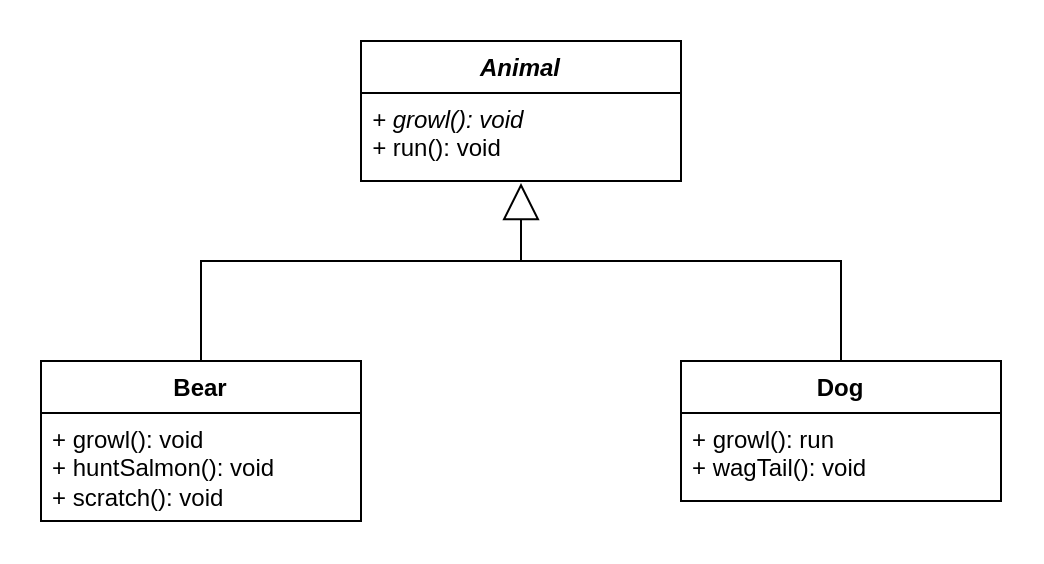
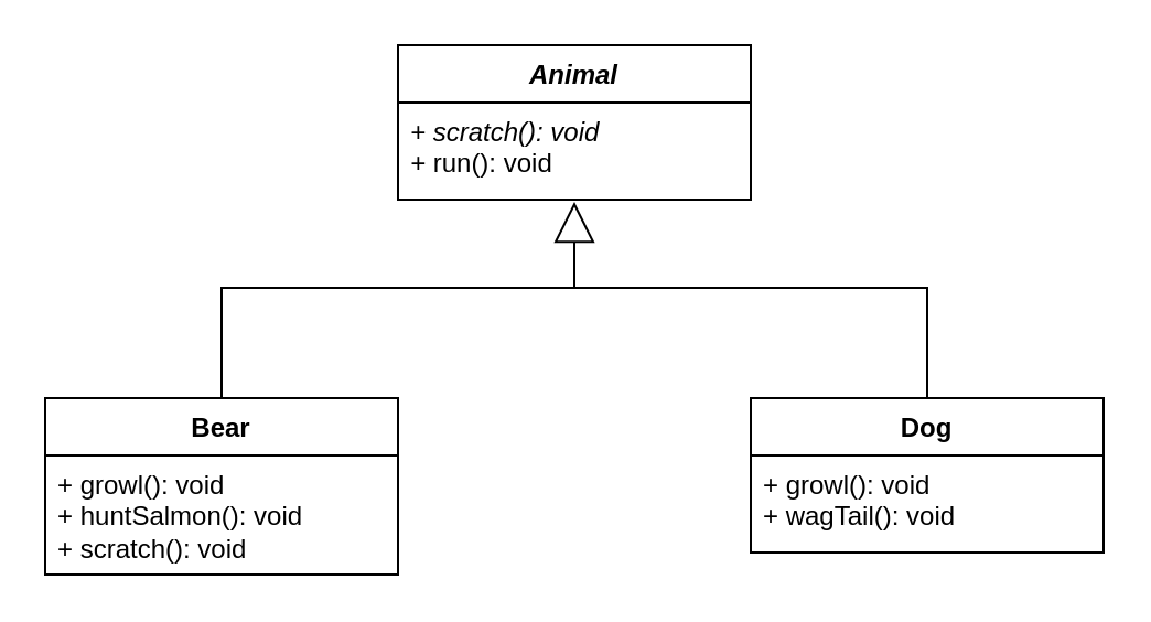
- <mxCell id="3" value="&lt;i&gt;+ growl(): void&lt;/i&gt;&lt;div&gt;&lt;i&gt;+ &lt;/i&gt;run(): void&lt;/div&gt;" style="text;strokeColor=none;fillColor=none;align=left;verticalAlign=top;spacingLeft=4;spacingRight=4;overflow=hidden;rotatable=0;points=[[0,0.5],[1,0.5]];portConstraint=eastwest;whiteSpace=wrap;html=1;" vertex="1" parent="2"><mxGeometry y="26" width="160" height="44" as="geometry" /></mxCell>
+ <mxCell id="3" value="&lt;i&gt;+ scratch(): void&lt;/i&gt;&lt;div&gt;&lt;i&gt;+ &lt;/i&gt;run(): void&lt;/div&gt;" style="text;strokeColor=none;fillColor=none;align=left;verticalAlign=top;spacingLeft=4;spacingRight=4;overflow=hidden;rotatable=0;points=[[0,0.5],[1,0.5]];portConstraint=eastwest;whiteSpace=wrap;html=1;" vertex="1" parent="2"><mxGeometry y="26" width="160" height="44" as="geometry" /></mxCell>
- <mxCell id="7" value="&lt;div&gt;+ growl()&lt;span style=&quot;background-color: transparent; color: light-dark(rgb(0, 0, 0), rgb(255, 255, 255));&quot;&gt;: run&lt;/span&gt;&lt;/div&gt;+ wagTail(): void" style="text;strokeColor=none;fillColor=none;align=left;verticalAlign=top;spacingLeft=4;spacingRight=4;overflow=hidden;rotatable=0;points=[[0,0.5],[1,0.5]];portConstraint=eastwest;whiteSpace=wrap;html=1;" vertex="1" parent="6"><mxGeometry y="26" width="160" height="44" as="geometry" /></mxCell>
+ <mxCell id="7" value="&lt;div&gt;+ growl()&lt;span style=&quot;background-color: transparent; color: light-dark(rgb(0, 0, 0), rgb(255, 255, 255));&quot;&gt;: void&lt;/span&gt;&lt;/div&gt;+ wagTail(): void" style="text;strokeColor=none;fillColor=none;align=left;verticalAlign=top;spacingLeft=4;spacingRight=4;overflow=hidden;rotatable=0;points=[[0,0.5],[1,0.5]];portConstraint=eastwest;whiteSpace=wrap;html=1;" vertex="1" parent="6"><mxGeometry y="26" width="160" height="44" as="geometry" /></mxCell>
